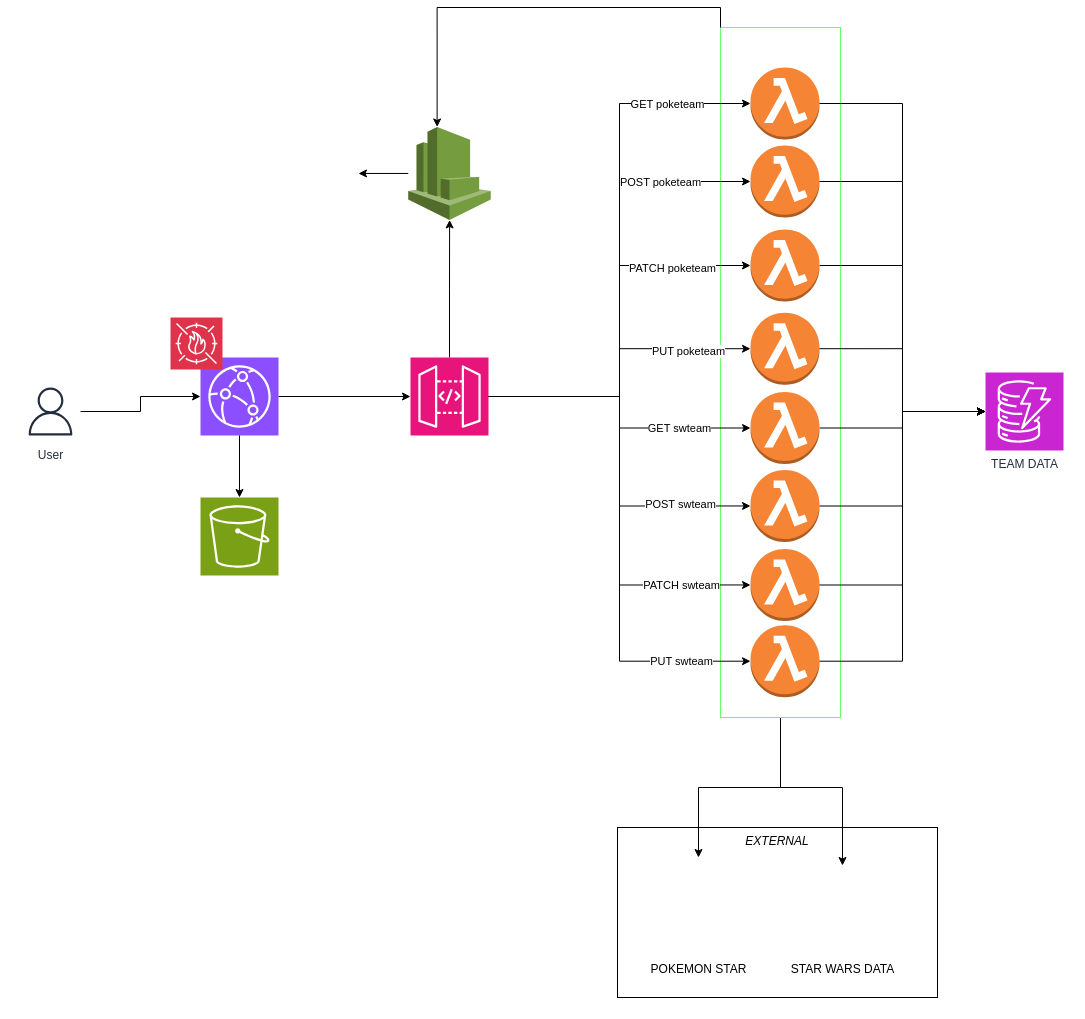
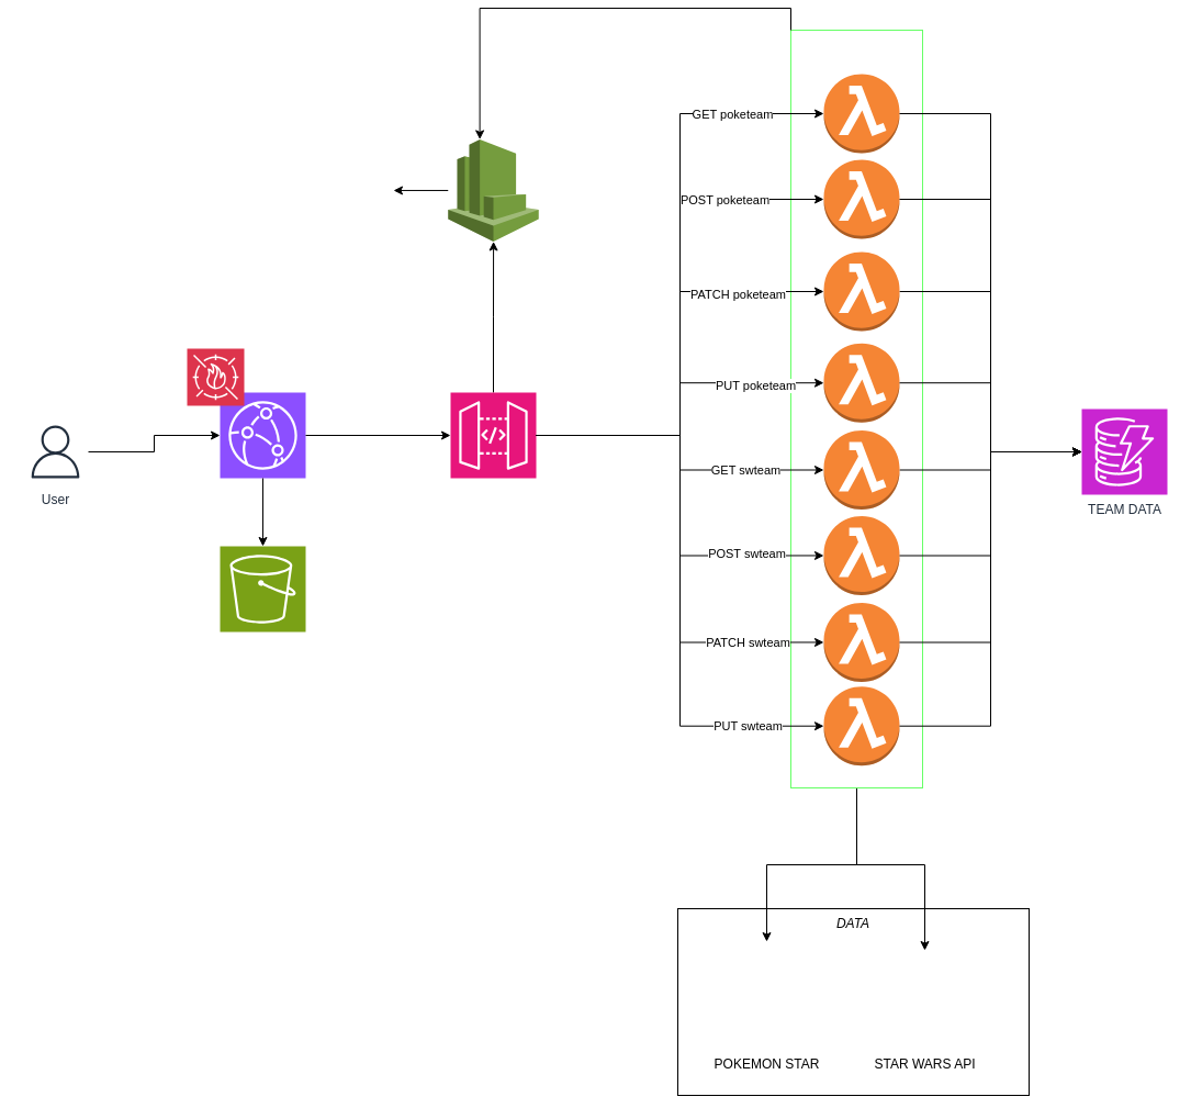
- <mxCell id="2" value="&lt;i&gt;EXTERNAL&lt;/i&gt;" style="rounded=0;whiteSpace=wrap;html=1;fillColor=none;align=center;verticalAlign=top;" vertex="1" parent="1"><mxGeometry x="617" y="820" width="320" height="170" as="geometry" /></mxCell>
+ <mxCell id="2" value="&lt;i&gt;DATA&lt;/i&gt;" style="rounded=0;whiteSpace=wrap;html=1;fillColor=none;align=center;verticalAlign=top;" vertex="1" parent="1"><mxGeometry x="617" y="820" width="320" height="170" as="geometry" /></mxCell>
- <mxCell id="16" value="STAR WARS DATA" style="shape=image;html=1;verticalAlign=top;verticalLabelPosition=bottom;labelBackgroundColor=#ffffff;imageAspect=0;aspect=fixed;image=https://cdn0.iconfinder.com/data/icons/super-batman/24/3151564_-_droid_r2d2_robot_star_wars-128.png" parent="1" vertex="1"><mxGeometry x="797" y="858" width="90" height="90" as="geometry" /></mxCell>
+ <mxCell id="16" value="STAR WARS API" style="shape=image;html=1;verticalAlign=top;verticalLabelPosition=bottom;labelBackgroundColor=#ffffff;imageAspect=0;aspect=fixed;image=https://cdn0.iconfinder.com/data/icons/super-batman/24/3151564_-_droid_r2d2_robot_star_wars-128.png" parent="1" vertex="1"><mxGeometry x="797" y="858" width="90" height="90" as="geometry" /></mxCell>
